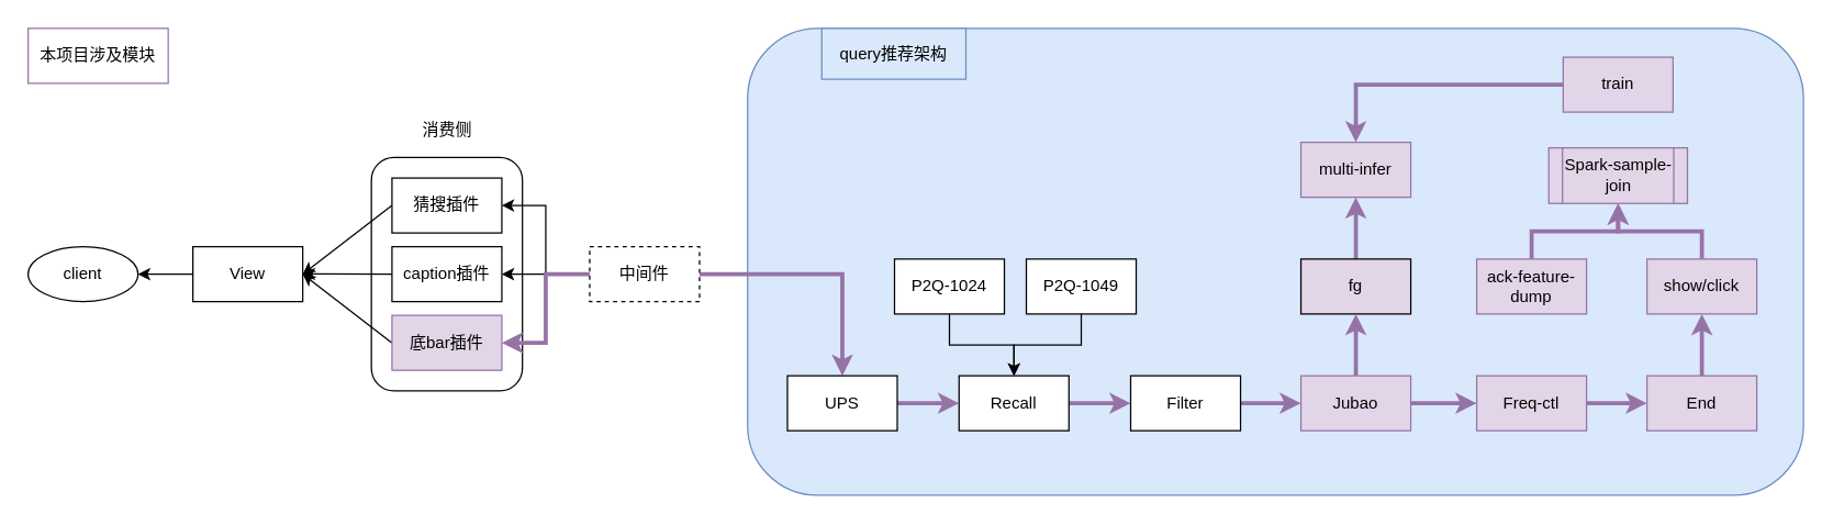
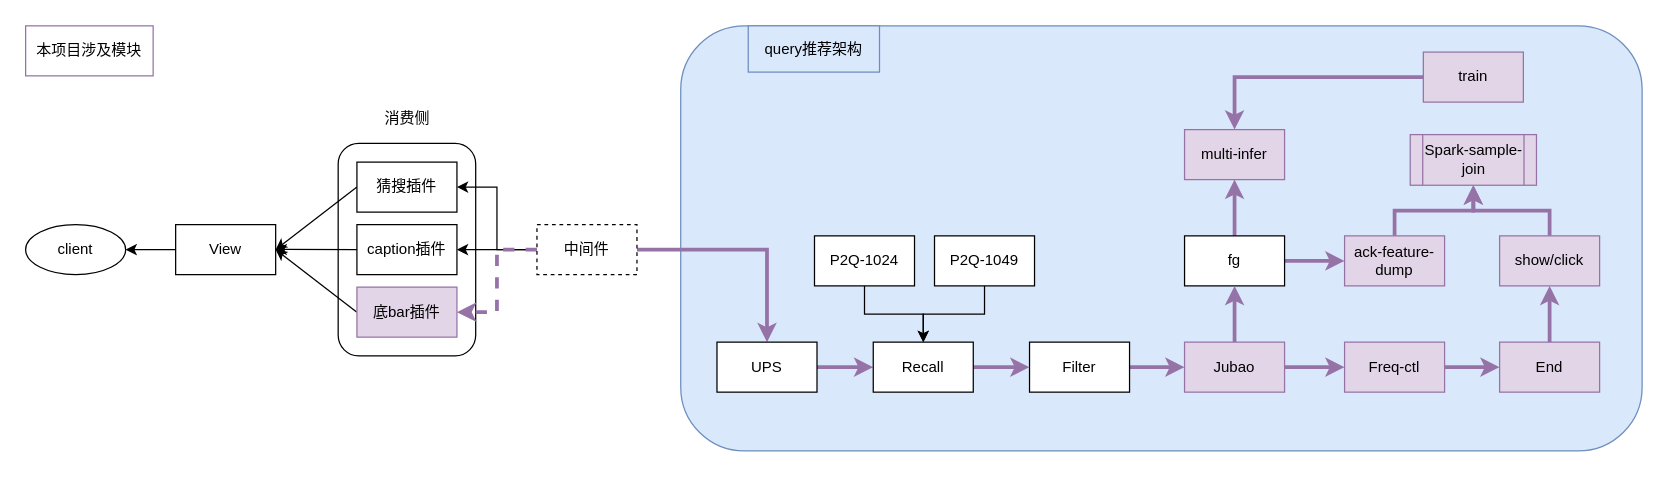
- <mxCell id="25" value="fg" style="rounded=0;whiteSpace=wrap;html=1;fillColor=#e1d5e7;" vertex="1" parent="1"><mxGeometry x="947" y="188" width="80" height="40" as="geometry" /></mxCell>
+ <mxCell id="25" value="fg" style="rounded=0;whiteSpace=wrap;html=1;" vertex="1" parent="1"><mxGeometry x="947" y="188" width="80" height="40" as="geometry" /></mxCell>
+ <mxCell id="24" style="edgeStyle=orthogonalEdgeStyle;rounded=0;html=1;exitX=1;exitY=0.5;exitDx=0;exitDy=0;entryX=0;entryY=0.5;entryDx=0;entryDy=0;fillColor=#e1d5e7;strokeColor=#9673a6;strokeWidth=3;" edge="1" parent="1" source="25" target="41"><mxGeometry relative="1" as="geometry" /></mxCell>
- <mxCell id="16" style="edgeStyle=orthogonalEdgeStyle;html=1;exitX=0;exitY=0.5;exitDx=0;exitDy=0;entryX=1;entryY=0.5;entryDx=0;entryDy=0;rounded=0;strokeColor=#9673a6;fillColor=#e1d5e7;strokeWidth=3;" edge="1" parent="1" source="18" target="11"><mxGeometry relative="1" as="geometry" /></mxCell>
+ <mxCell id="16" style="edgeStyle=orthogonalEdgeStyle;html=1;exitX=0;exitY=0.5;exitDx=0;exitDy=0;entryX=1;entryY=0.5;entryDx=0;entryDy=0;rounded=0;strokeColor=#9673a6;fillColor=#e1d5e7;strokeWidth=3;dashed=1;" edge="1" parent="1" source="18" target="11"><mxGeometry relative="1" as="geometry" /></mxCell>
